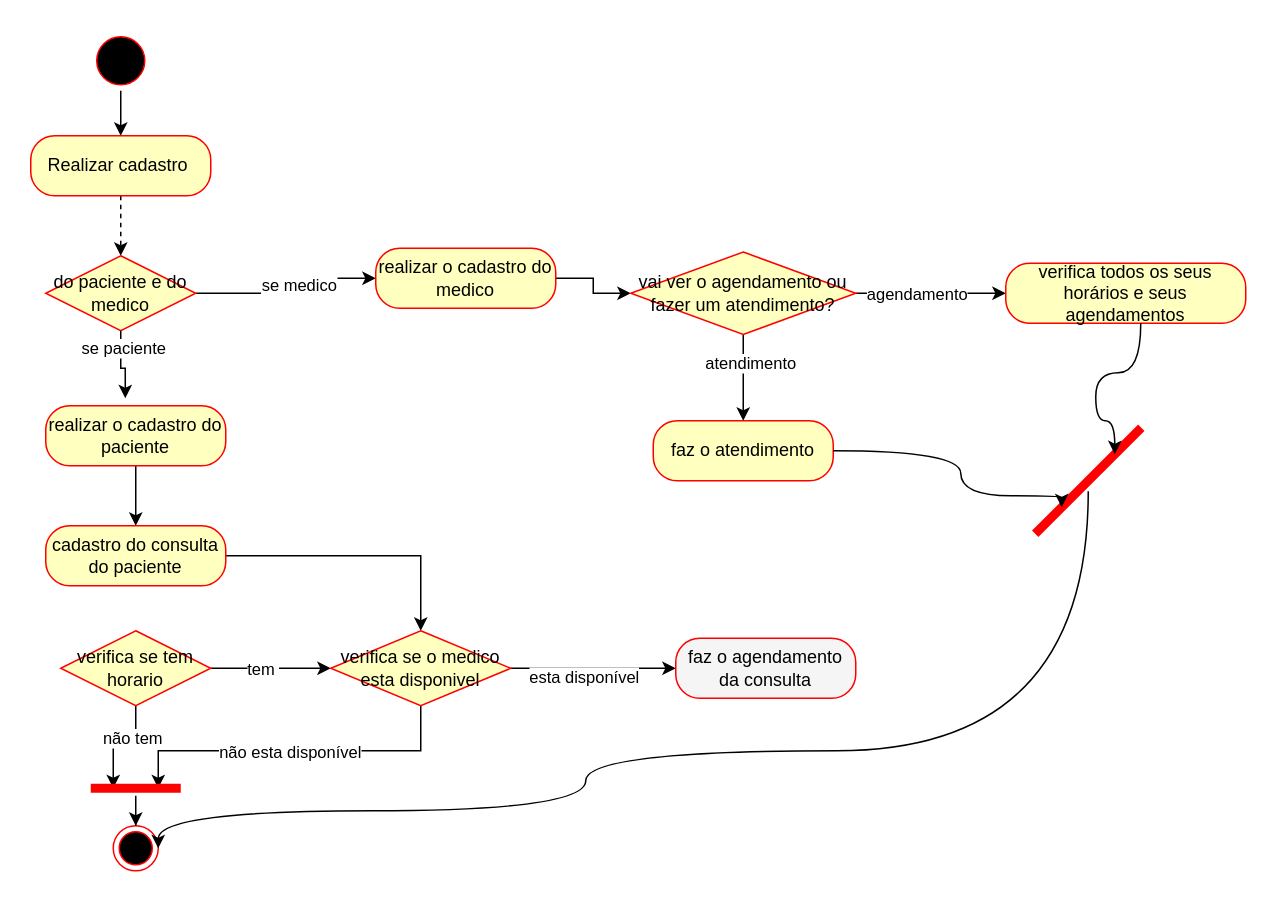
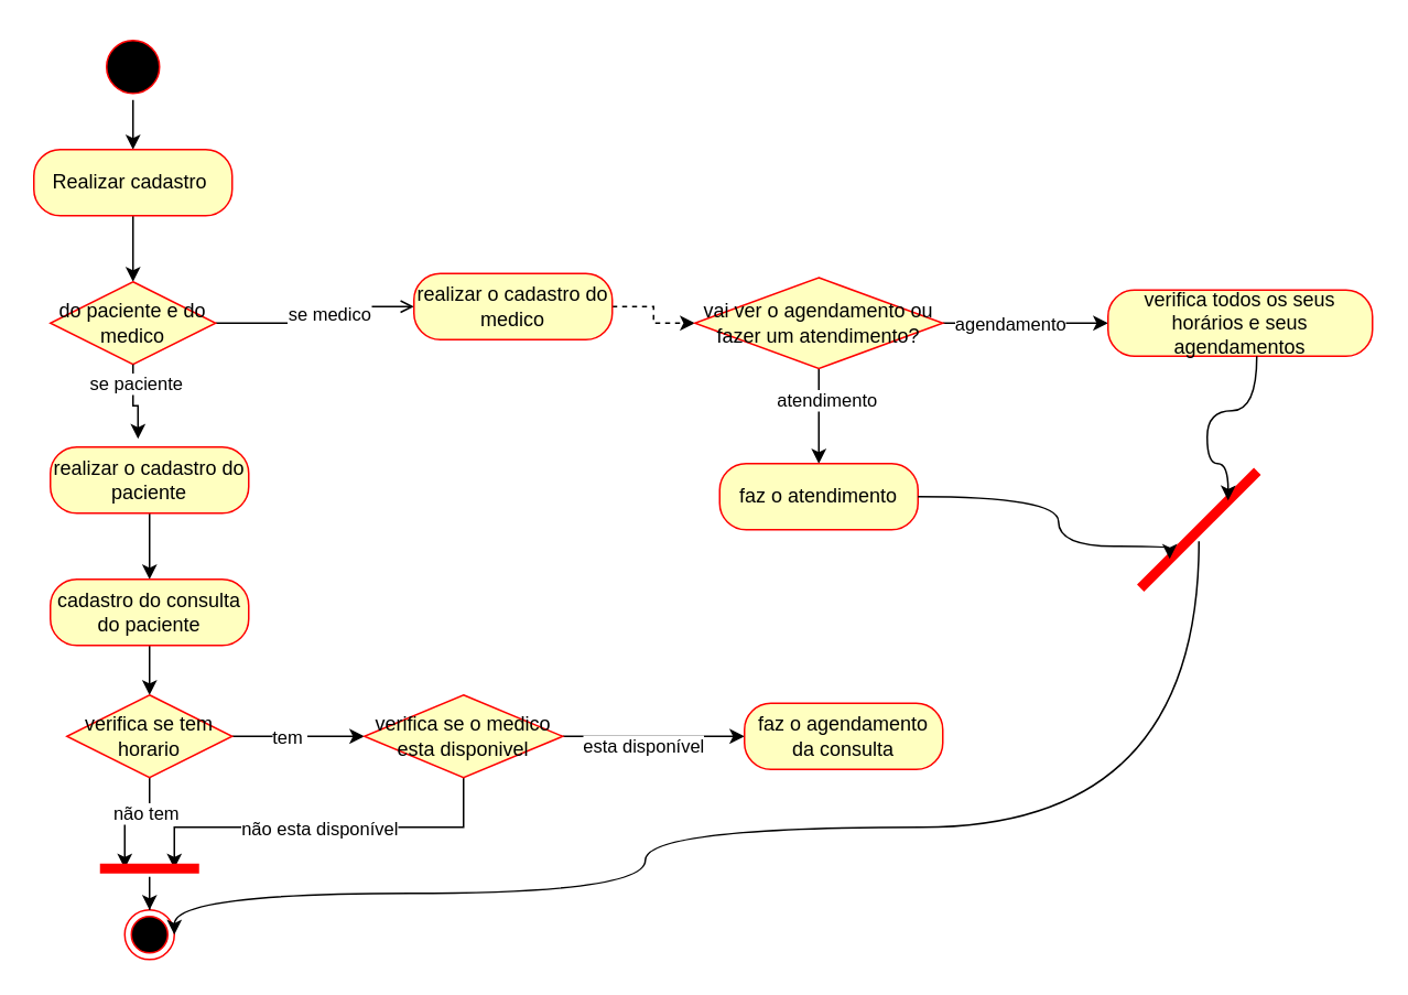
- <mxCell id="4" style="edgeStyle=orthogonalEdgeStyle;rounded=0;orthogonalLoop=1;jettySize=auto;html=1;entryX=0.5;entryY=0;entryDx=0;entryDy=0;dashed=1;" edge="1" parent="1" source="5" target="8"><mxGeometry relative="1" as="geometry" /></mxCell>
+ <mxCell id="4" style="edgeStyle=orthogonalEdgeStyle;rounded=0;orthogonalLoop=1;jettySize=auto;html=1;entryX=0.5;entryY=0;entryDx=0;entryDy=0;" edge="1" parent="1" source="5" target="8"><mxGeometry relative="1" as="geometry" /></mxCell>
- <mxCell id="6" style="edgeStyle=orthogonalEdgeStyle;rounded=0;orthogonalLoop=1;jettySize=auto;html=1;" edge="1" parent="1" source="8" target="10"><mxGeometry relative="1" as="geometry"><mxPoint x="230" y="195" as="targetPoint" /></mxGeometry></mxCell>
+ <mxCell id="6" style="edgeStyle=orthogonalEdgeStyle;rounded=0;orthogonalLoop=1;jettySize=auto;html=1;endArrow=open;" edge="1" parent="1" source="8" target="10"><mxGeometry relative="1" as="geometry"><mxPoint x="230" y="195" as="targetPoint" /></mxGeometry></mxCell>
- <mxCell id="9" style="edgeStyle=orthogonalEdgeStyle;rounded=0;orthogonalLoop=1;jettySize=auto;html=1;entryX=0;entryY=0.5;entryDx=0;entryDy=0;" edge="1" parent="1" source="10" target="35"><mxGeometry relative="1" as="geometry" /></mxCell>
+ <mxCell id="9" style="edgeStyle=orthogonalEdgeStyle;rounded=0;orthogonalLoop=1;jettySize=auto;html=1;entryX=0;entryY=0.5;entryDx=0;entryDy=0;dashed=1;" edge="1" parent="1" source="10" target="35"><mxGeometry relative="1" as="geometry" /></mxCell>
- <mxCell id="15" value="" style="edgeStyle=orthogonalEdgeStyle;rounded=0;orthogonalLoop=1;jettySize=auto;html=1;" edge="1" parent="1" source="16" target="26"><mxGeometry relative="1" as="geometry" /></mxCell>
+ <mxCell id="15" value="" style="edgeStyle=orthogonalEdgeStyle;rounded=0;orthogonalLoop=1;jettySize=auto;html=1;" edge="1" parent="1" source="16" target="21"><mxGeometry relative="1" as="geometry" /></mxCell>
- <mxCell id="28" value="faz o agendamento da consulta" style="rounded=1;whiteSpace=wrap;html=1;arcSize=40;fontColor=#000000;fillColor=#f5f5f5;strokeColor=#ff0000;" vertex="1" parent="1"><mxGeometry x="450" y="425" width="120" height="40" as="geometry" /></mxCell>
+ <mxCell id="28" value="faz o agendamento da consulta" style="rounded=1;whiteSpace=wrap;html=1;arcSize=40;fontColor=#000000;fillColor=#ffffc0;strokeColor=#ff0000;" vertex="1" parent="1"><mxGeometry x="450" y="425" width="120" height="40" as="geometry" /></mxCell>
